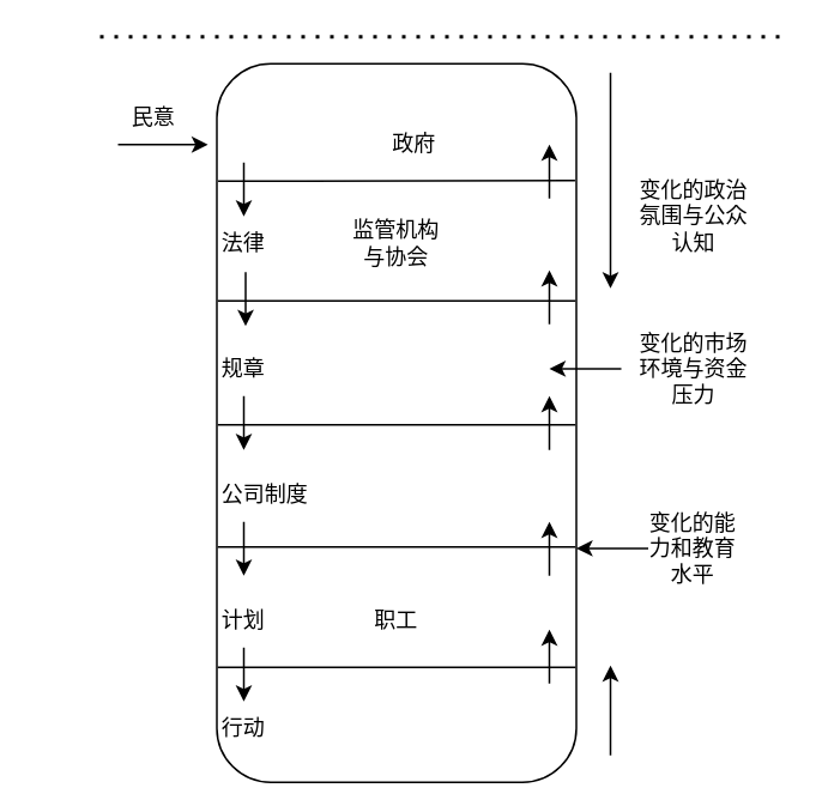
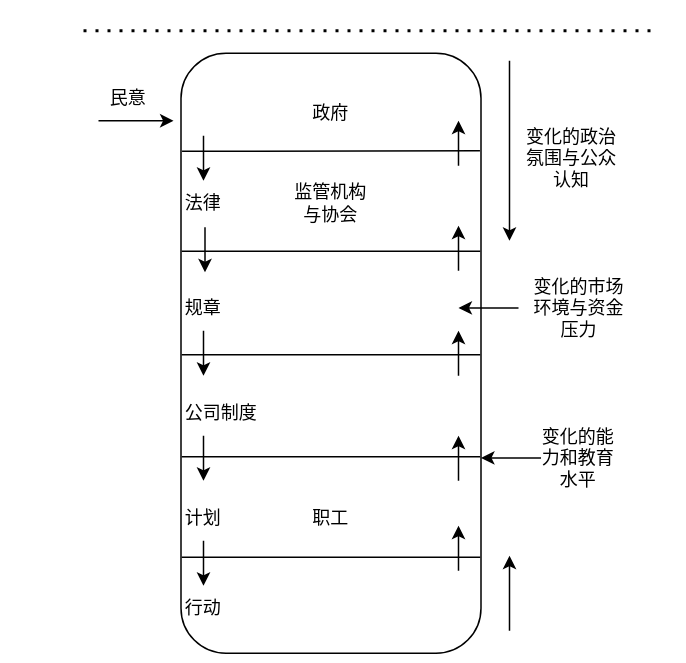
- <mxCell id="8" value="政府" style="text;html=1;strokeColor=none;fillColor=none;align=center;verticalAlign=middle;whiteSpace=wrap;rounded=0;" parent="1" vertex="1"><mxGeometry x="200" y="65" width="60" height="30" as="geometry" /></mxCell>
+ <mxCell id="8" value="政府" style="text;html=1;strokeColor=none;fillColor=none;align=center;verticalAlign=middle;whiteSpace=wrap;rounded=0;" parent="1" vertex="1"><mxGeometry x="190" y="60" width="60" height="30" as="geometry" /></mxCell>
- <mxCell id="31" value="变化的政治氛围与公众认知" style="text;html=1;strokeColor=none;fillColor=none;align=center;verticalAlign=middle;whiteSpace=wrap;rounded=0;" parent="1" vertex="1"><mxGeometry x="352.5" y="105" width="65" height="30" as="geometry" /></mxCell>
+ <mxCell id="31" value="变化的政治氛围与公众认知" style="text;html=1;strokeColor=none;fillColor=none;align=center;verticalAlign=middle;whiteSpace=wrap;rounded=0;" parent="1" vertex="1"><mxGeometry x="347.5" y="90" width="65" height="30" as="geometry" /></mxCell>
